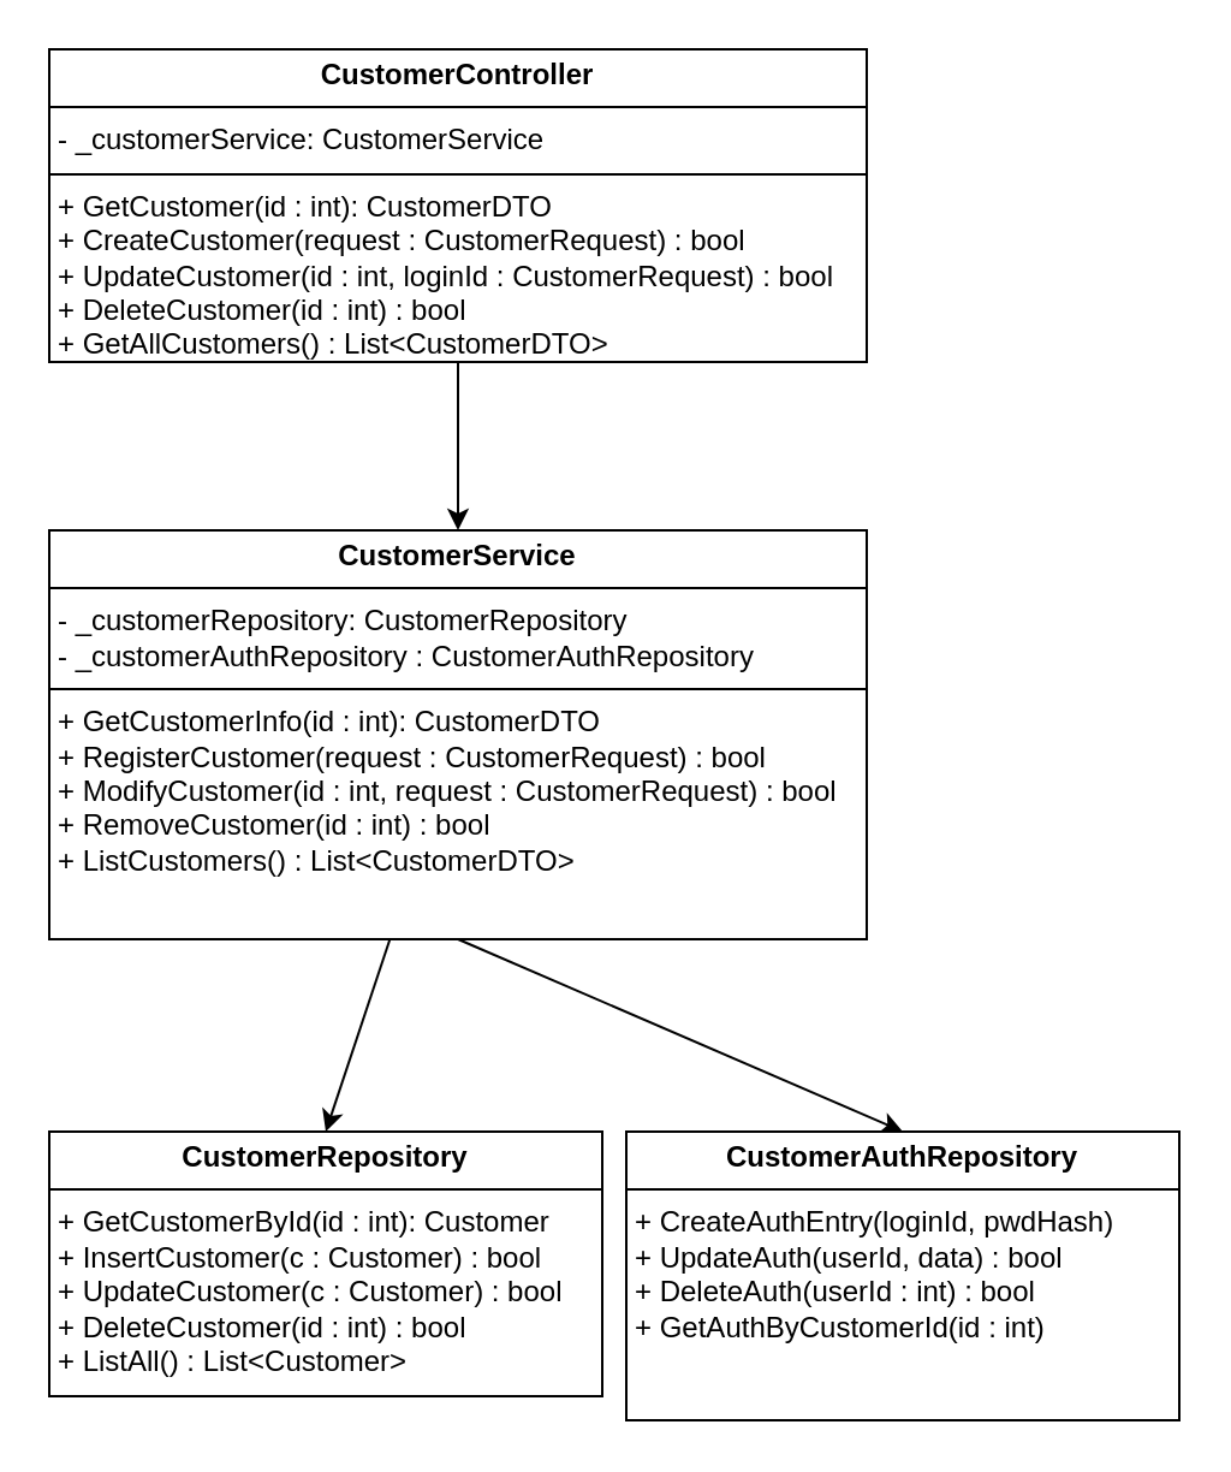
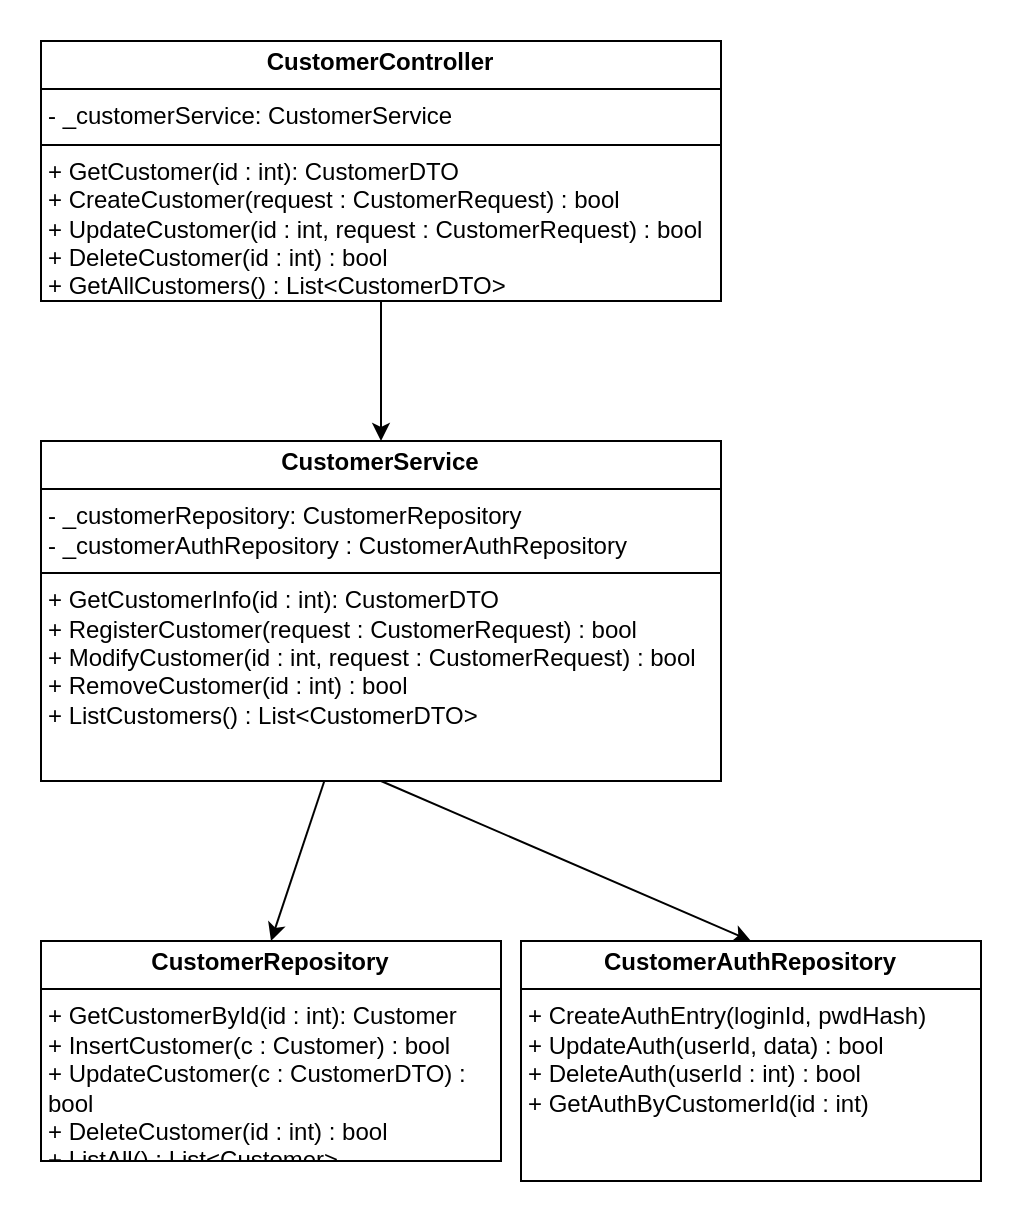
- <mxCell id="3" value="&lt;p style=&quot;margin:0px;margin-top:4px;text-align:center;&quot;&gt;&lt;b&gt;CustomerController&lt;/b&gt;&lt;/p&gt;&lt;hr size=&quot;1&quot; style=&quot;border-style:solid;&quot;&gt;&lt;p style=&quot;margin:0px;margin-left:4px;&quot;&gt;- _customerService: CustomerService&lt;/p&gt;&lt;hr size=&quot;1&quot; style=&quot;border-style:solid;&quot;&gt;&lt;p style=&quot;margin:0px;margin-left:4px;&quot;&gt;+ GetCustomer(id : int): CustomerDTO&lt;/p&gt;&lt;p style=&quot;margin:0px;margin-left:4px;&quot;&gt;+ CreateCustomer(request : CustomerRequest) : bool&lt;/p&gt;&lt;p style=&quot;margin:0px;margin-left:4px;&quot;&gt;+ UpdateCustomer(id : int, loginId : CustomerRequest) : bool&lt;/p&gt;&lt;p style=&quot;margin:0px;margin-left:4px;&quot;&gt;+ DeleteCustomer(id : int) : bool&lt;/p&gt;&lt;p style=&quot;margin:0px;margin-left:4px;&quot;&gt;+ GetAllCustomers() : List&amp;lt;CustomerDTO&amp;gt;&lt;/p&gt;" style="verticalAlign=top;align=left;overflow=fill;html=1;whiteSpace=wrap;" parent="1" vertex="1"><mxGeometry x="20" y="20" width="340" height="130" as="geometry" /></mxCell>
+ <mxCell id="3" value="&lt;p style=&quot;margin:0px;margin-top:4px;text-align:center;&quot;&gt;&lt;b&gt;CustomerController&lt;/b&gt;&lt;/p&gt;&lt;hr size=&quot;1&quot; style=&quot;border-style:solid;&quot;&gt;&lt;p style=&quot;margin:0px;margin-left:4px;&quot;&gt;- _customerService: CustomerService&lt;/p&gt;&lt;hr size=&quot;1&quot; style=&quot;border-style:solid;&quot;&gt;&lt;p style=&quot;margin:0px;margin-left:4px;&quot;&gt;+ GetCustomer(id : int): CustomerDTO&lt;/p&gt;&lt;p style=&quot;margin:0px;margin-left:4px;&quot;&gt;+ CreateCustomer(request : CustomerRequest) : bool&lt;/p&gt;&lt;p style=&quot;margin:0px;margin-left:4px;&quot;&gt;+ UpdateCustomer(id : int, request : CustomerRequest) : bool&lt;/p&gt;&lt;p style=&quot;margin:0px;margin-left:4px;&quot;&gt;+ DeleteCustomer(id : int) : bool&lt;/p&gt;&lt;p style=&quot;margin:0px;margin-left:4px;&quot;&gt;+ GetAllCustomers() : List&amp;lt;CustomerDTO&amp;gt;&lt;/p&gt;" style="verticalAlign=top;align=left;overflow=fill;html=1;whiteSpace=wrap;" parent="1" vertex="1"><mxGeometry x="20" y="20" width="340" height="130" as="geometry" /></mxCell>
- <mxCell id="7" value="&lt;p style=&quot;margin:0px;margin-top:4px;text-align:center;&quot;&gt;&lt;b&gt;CustomerRepository&lt;/b&gt;&lt;/p&gt;&lt;hr size=&quot;1&quot; style=&quot;border-style:solid;&quot;&gt;&lt;p style=&quot;margin:0px;margin-left:4px;&quot;&gt;&lt;/p&gt;&lt;p style=&quot;margin:0px;margin-left:4px;&quot;&gt;+ GetCustomerById(id : int): Customer&lt;/p&gt;&lt;p style=&quot;margin:0px;margin-left:4px;&quot;&gt;+ InsertCustomer(c : Customer) : bool&lt;/p&gt;&lt;p style=&quot;margin:0px;margin-left:4px;&quot;&gt;+ UpdateCustomer(c : Customer) : bool&lt;/p&gt;&lt;p style=&quot;margin:0px;margin-left:4px;&quot;&gt;+ DeleteCustomer(id : int) : bool&lt;/p&gt;&lt;p style=&quot;margin:0px;margin-left:4px;&quot;&gt;+ ListAll() : List&amp;lt;Customer&amp;gt;&lt;/p&gt;" style="verticalAlign=top;align=left;overflow=fill;html=1;whiteSpace=wrap;" parent="1" vertex="1"><mxGeometry x="20" y="470" width="230" height="110" as="geometry" /></mxCell>
+ <mxCell id="7" value="&lt;p style=&quot;margin:0px;margin-top:4px;text-align:center;&quot;&gt;&lt;b&gt;CustomerRepository&lt;/b&gt;&lt;/p&gt;&lt;hr size=&quot;1&quot; style=&quot;border-style:solid;&quot;&gt;&lt;p style=&quot;margin:0px;margin-left:4px;&quot;&gt;&lt;/p&gt;&lt;p style=&quot;margin:0px;margin-left:4px;&quot;&gt;+ GetCustomerById(id : int): Customer&lt;/p&gt;&lt;p style=&quot;margin:0px;margin-left:4px;&quot;&gt;+ InsertCustomer(c : Customer) : bool&lt;/p&gt;&lt;p style=&quot;margin:0px;margin-left:4px;&quot;&gt;+ UpdateCustomer(c : CustomerDTO) : bool&lt;/p&gt;&lt;p style=&quot;margin:0px;margin-left:4px;&quot;&gt;+ DeleteCustomer(id : int) : bool&lt;/p&gt;&lt;p style=&quot;margin:0px;margin-left:4px;&quot;&gt;+ ListAll() : List&amp;lt;Customer&amp;gt;&lt;/p&gt;" style="verticalAlign=top;align=left;overflow=fill;html=1;whiteSpace=wrap;" parent="1" vertex="1"><mxGeometry x="20" y="470" width="230" height="110" as="geometry" /></mxCell>
